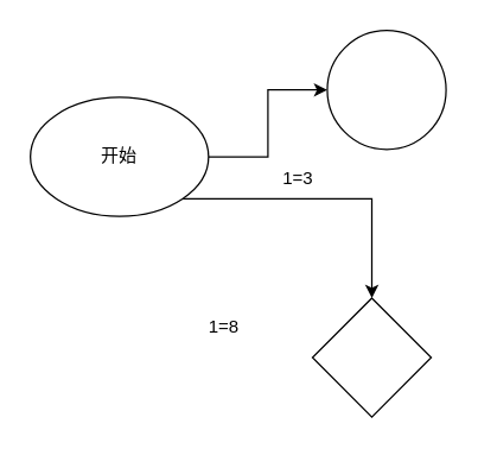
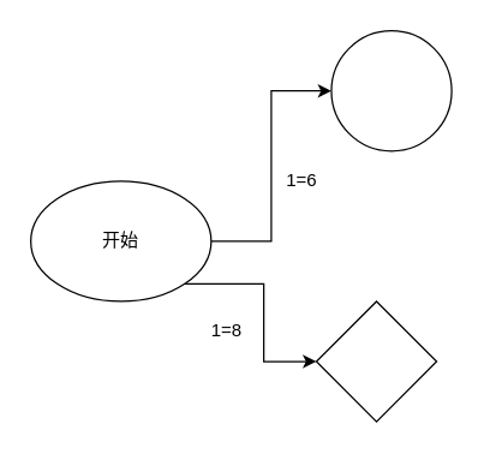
- <mxCell id="4" value="开始" style="ellipse;whiteSpace=wrap;html=1;" vertex="1" parent="1"><mxGeometry x="20" y="65" width="120" height="80" as="geometry" /></mxCell>
+ <mxCell id="4" value="开始" style="ellipse;whiteSpace=wrap;html=1;" vertex="1" parent="1"><mxGeometry y="120" width="120" height="80" as="geometry" x="20" /></mxCell>
- <mxCell id="6" value="1=3" style="text;html=1;align=center;verticalAlign=middle;resizable=0;points=[];autosize=1;strokeColor=none;" vertex="1" parent="1"><mxGeometry x="180" y="110" width="40" height="20" as="geometry" /></mxCell>
+ <mxCell id="6" value="1=6" style="text;html=1;align=center;verticalAlign=middle;resizable=0;points=[];autosize=1;strokeColor=none;" vertex="1" parent="1"><mxGeometry x="180" y="110" width="40" height="20" as="geometry" /></mxCell>
